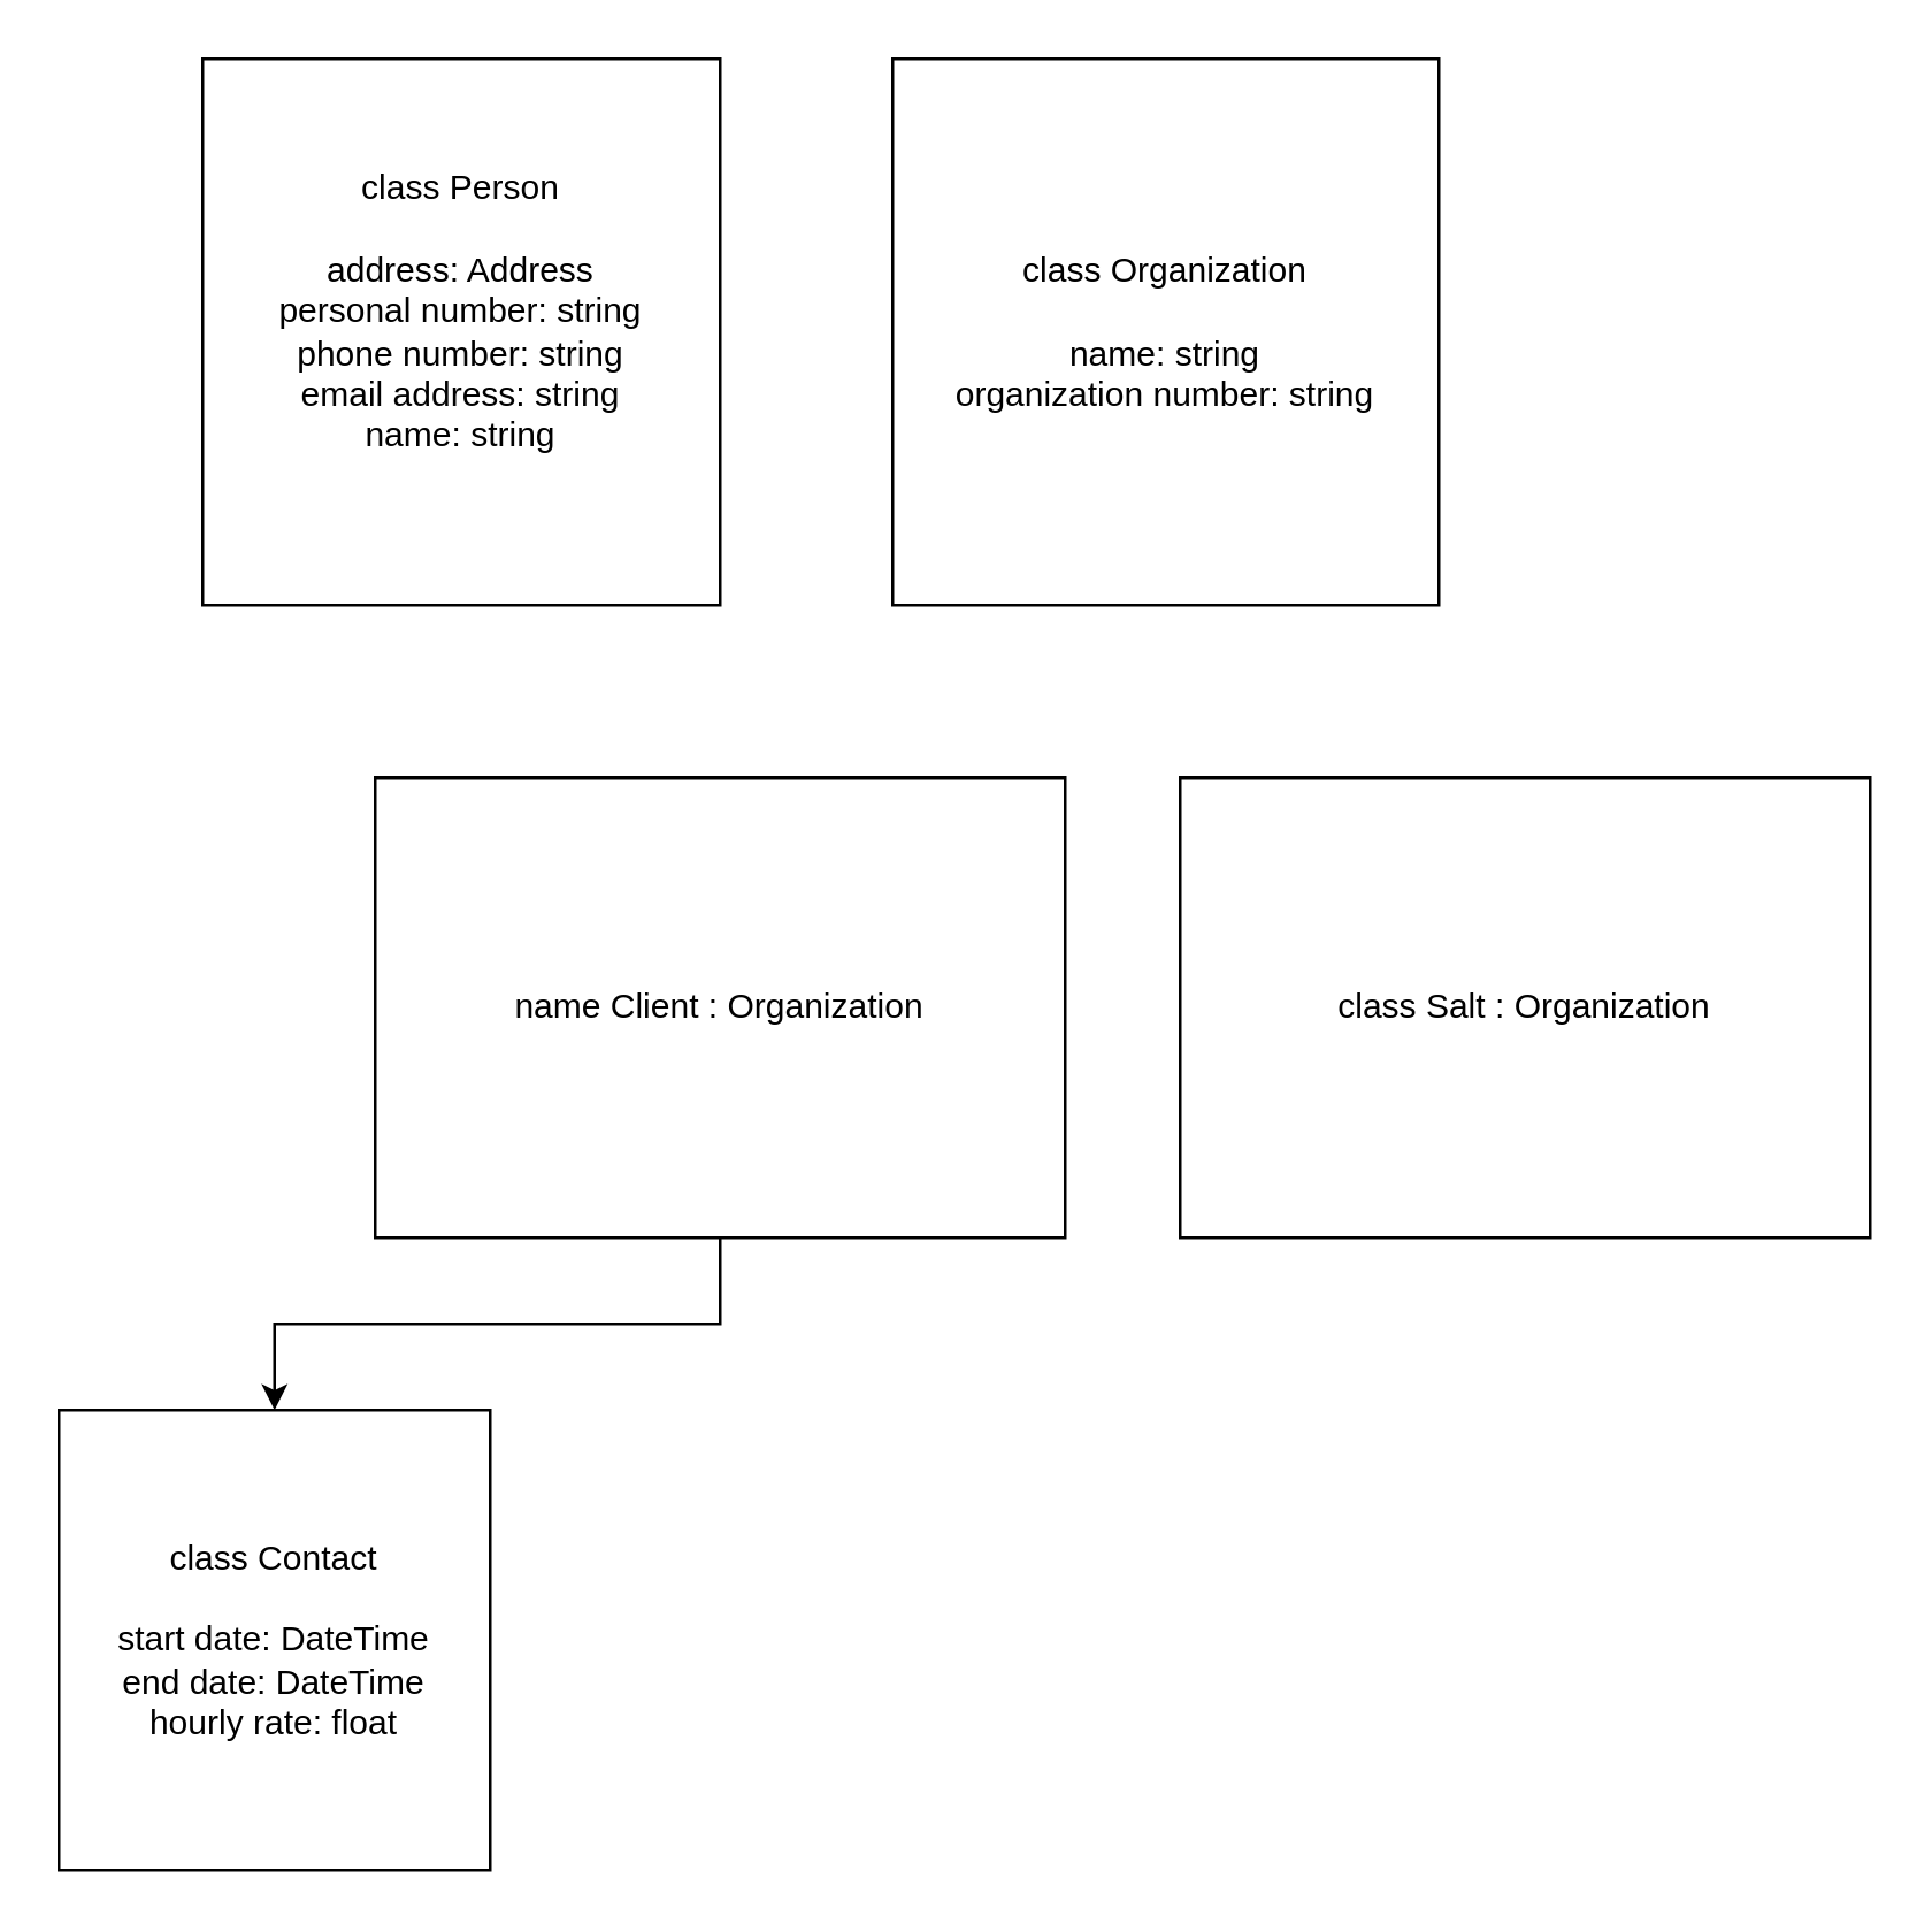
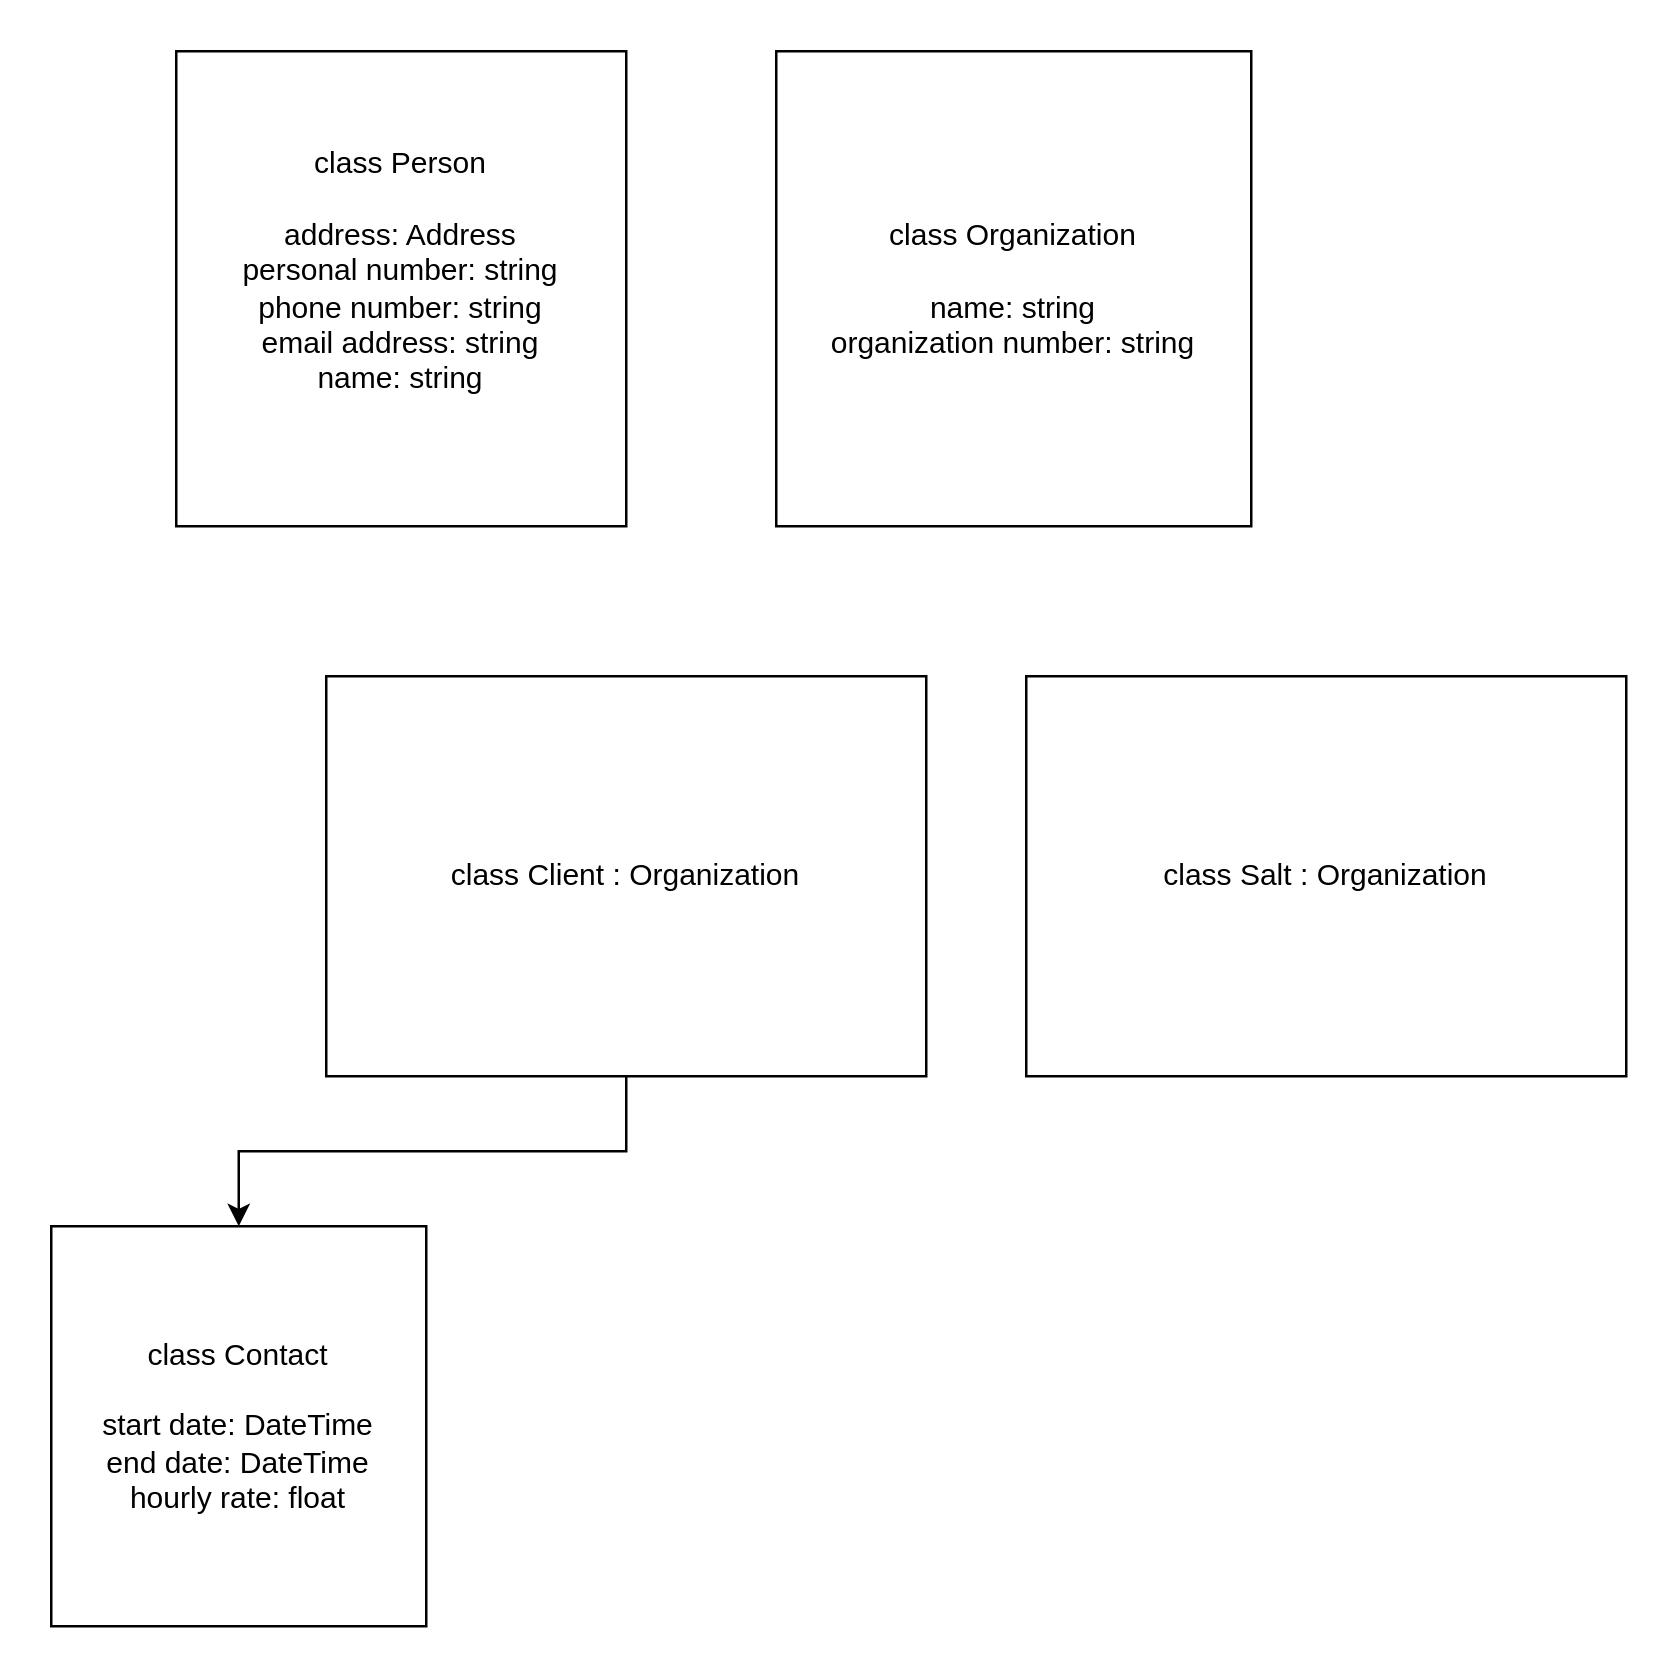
- <mxCell id="5" value="name Client : Organization" style="rounded=0;whiteSpace=wrap;html=1;" vertex="1" parent="1"><mxGeometry x="130" y="270" width="240" height="160" as="geometry" /></mxCell>
+ <mxCell id="5" value="class Client : Organization" style="rounded=0;whiteSpace=wrap;html=1;" vertex="1" parent="1"><mxGeometry x="130" y="270" width="240" height="160" as="geometry" /></mxCell>
